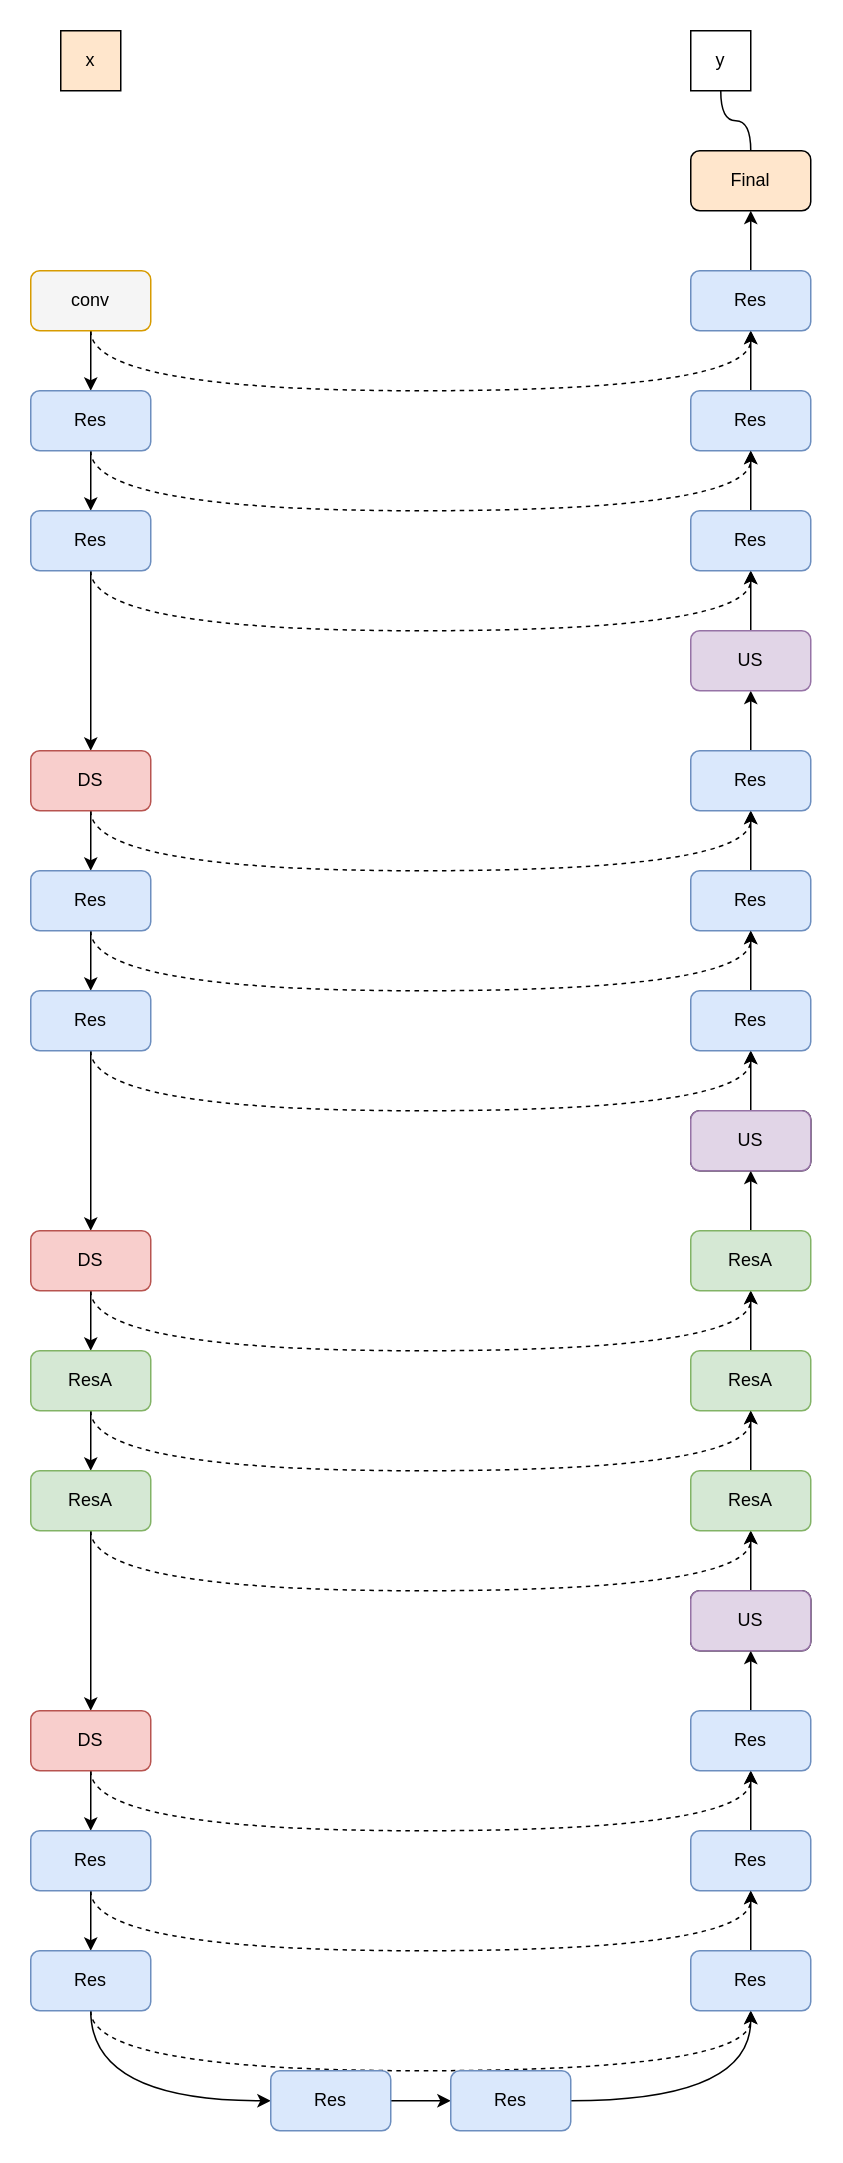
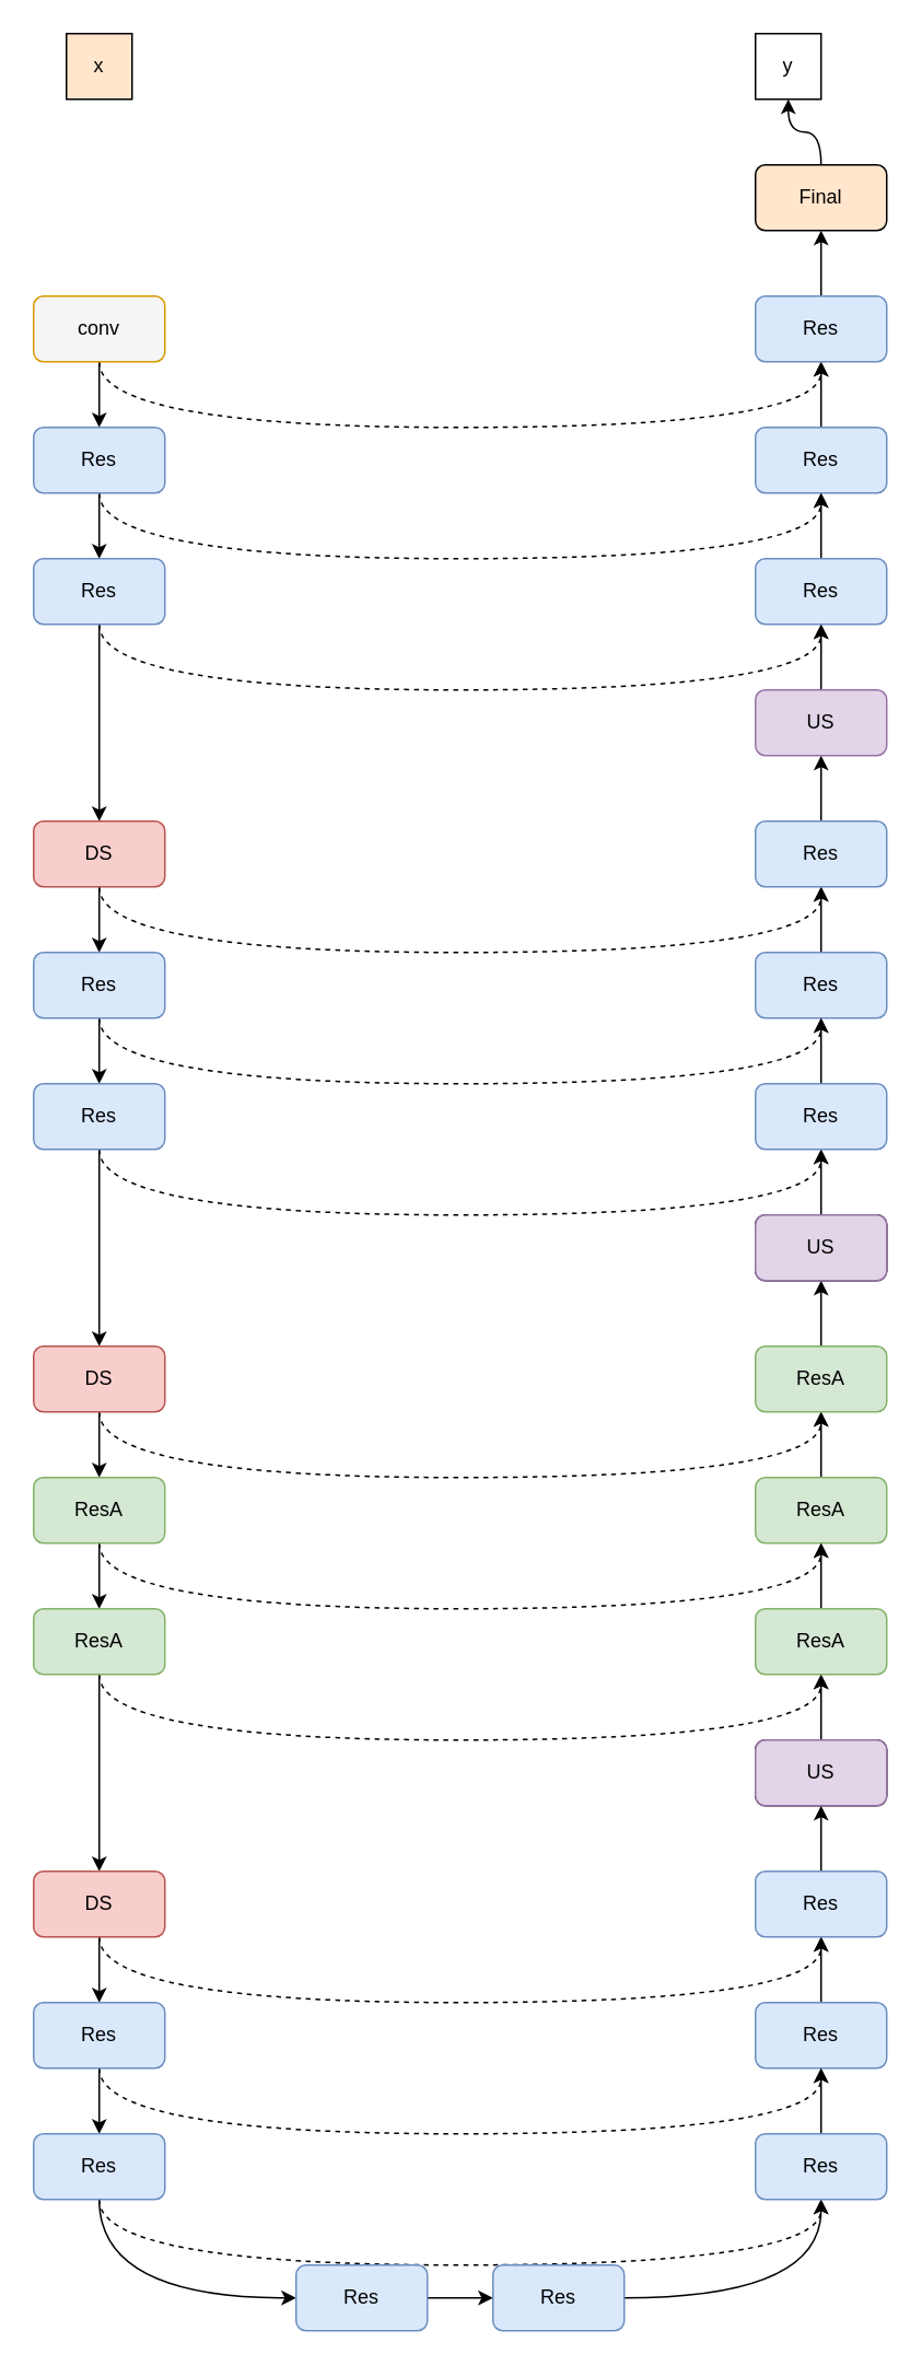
- <mxCell id="72" value="" style="edgeStyle=orthogonalEdgeStyle;curved=1;rounded=0;orthogonalLoop=1;jettySize=auto;html=1;endArrow=none;" parent="1" source="73" target="75" edge="1"><mxGeometry relative="1" as="geometry" /></mxCell>
+ <mxCell id="72" value="" style="edgeStyle=orthogonalEdgeStyle;curved=1;rounded=0;orthogonalLoop=1;jettySize=auto;html=1;" parent="1" source="73" target="75" edge="1"><mxGeometry relative="1" as="geometry" /></mxCell>
